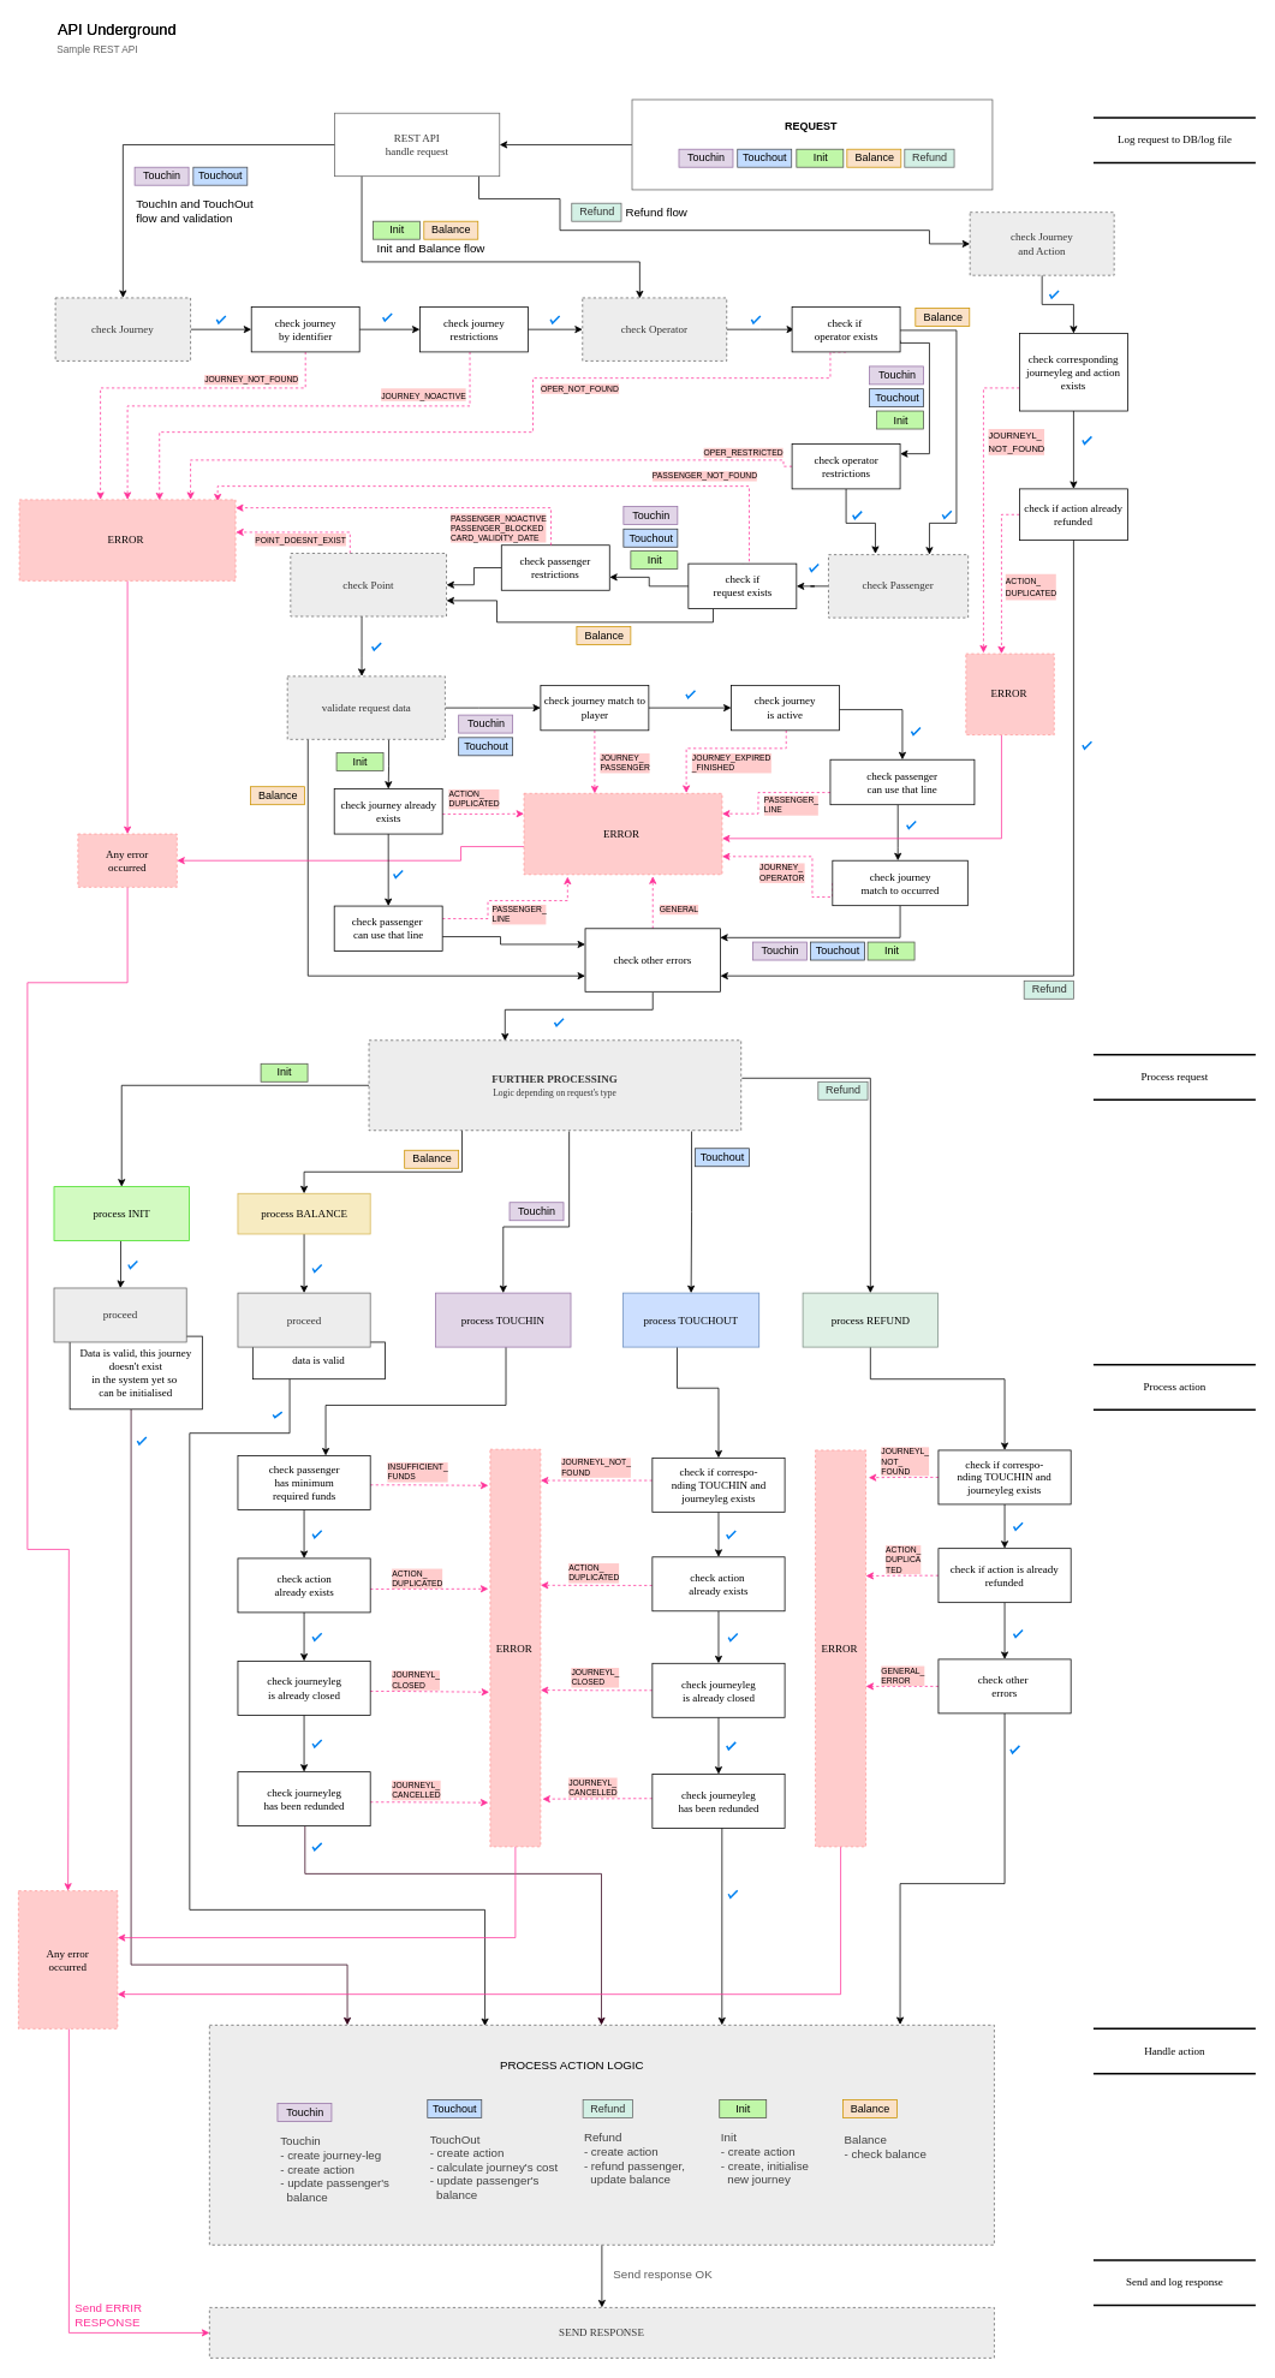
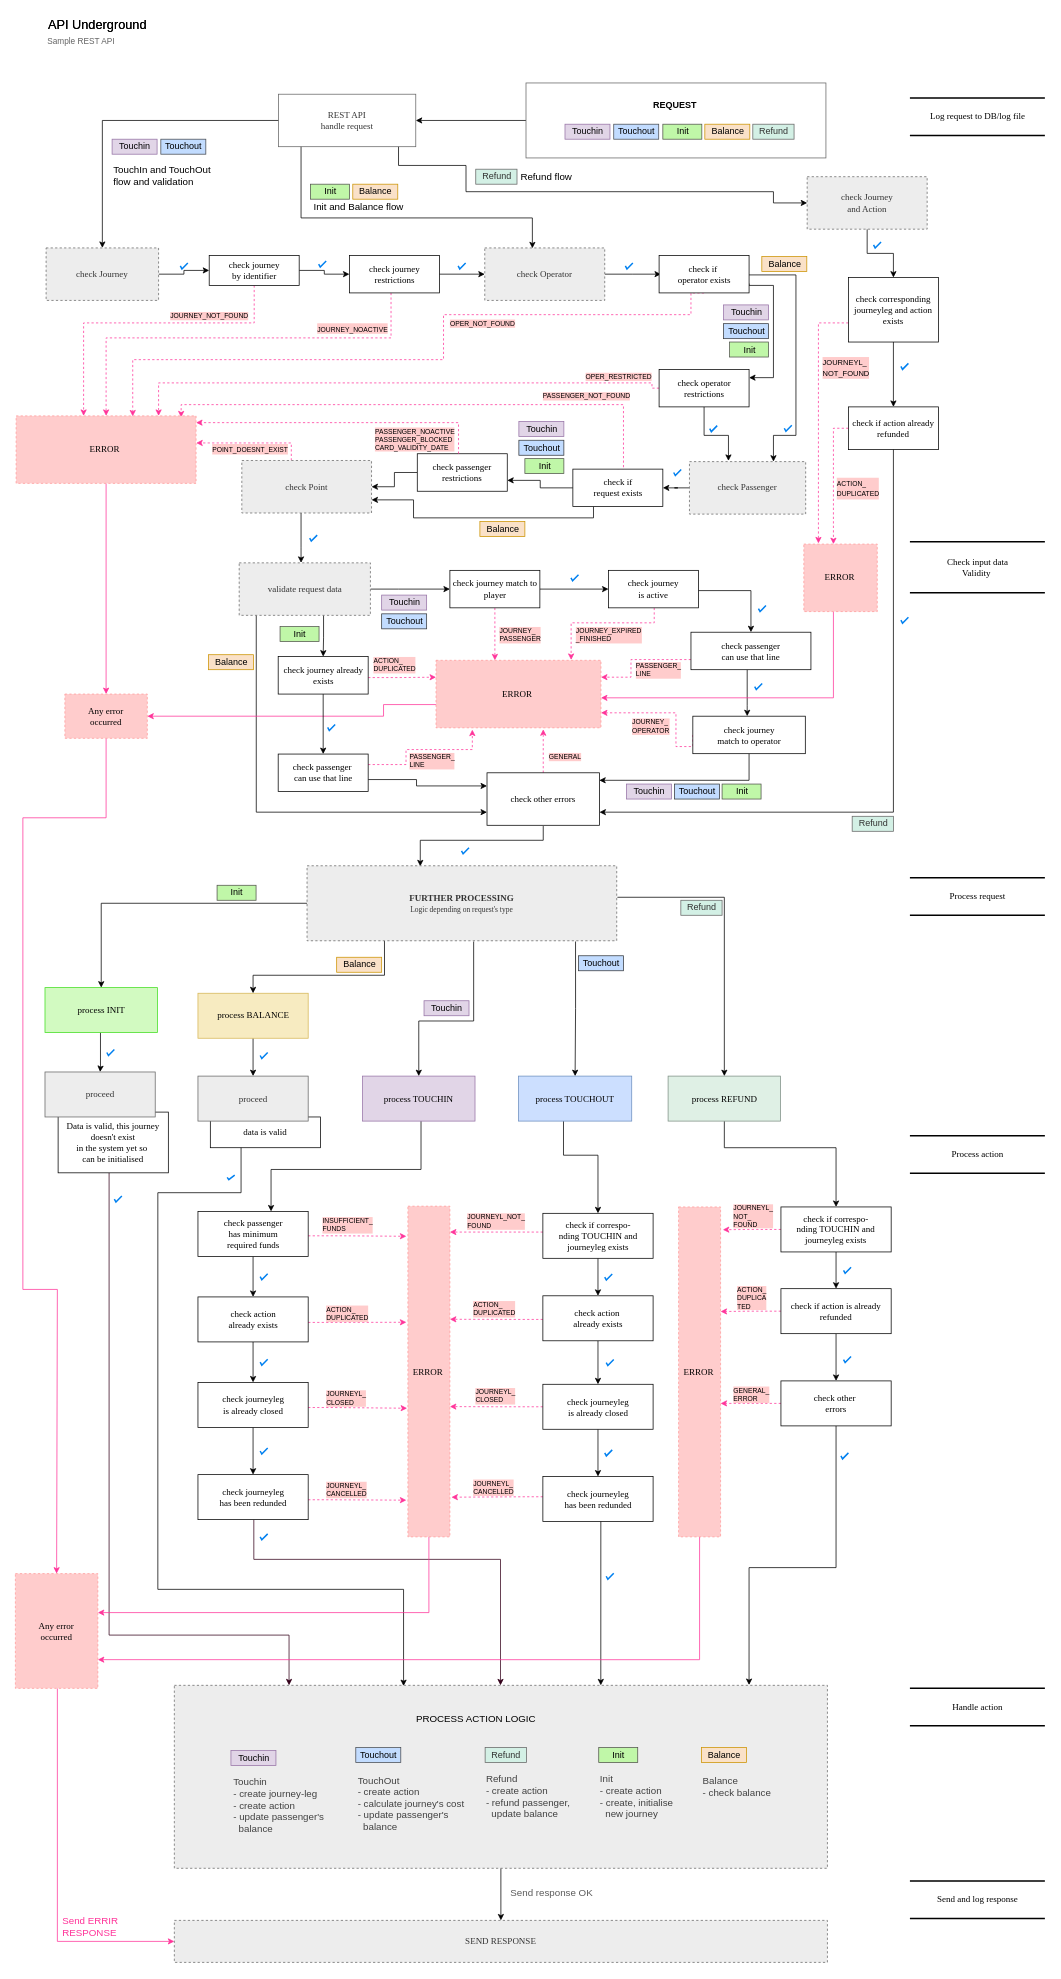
- <mxCell id="33" value="check journey&lt;br&gt;by identifier" style="whiteSpace=wrap;html=1;rounded=0;shadow=0;comic=0;labelBackgroundColor=none;strokeColor=#000000;strokeWidth=1;fillColor=#FFFFFF;fontFamily=Verdana;fontSize=12;fontColor=#000000;align=center;" parent="1" vertex="1"><mxGeometry x="278.5" y="340" width="120" height="50" as="geometry" /></mxCell>
+ <mxCell id="33" value="check journey&lt;br&gt;by identifier" style="whiteSpace=wrap;html=1;rounded=0;shadow=0;comic=0;labelBackgroundColor=none;strokeColor=#000000;strokeWidth=1;fillColor=#FFFFFF;fontFamily=Verdana;fontSize=12;fontColor=#000000;align=center;" parent="1" vertex="1"><mxGeometry x="278.5" y="340" width="120" height="40" as="geometry" /></mxCell>
+ <mxCell id="5" value="Check input data&lt;br&gt;Validity&amp;nbsp;" style="html=1;rounded=0;shadow=0;comic=0;labelBackgroundColor=none;strokeColor=#000000;strokeWidth=2;fillColor=#FFFFFF;fontFamily=Verdana;fontSize=12;fontColor=#000000;align=center;shape=mxgraph.ios7ui.horLines;" vertex="1" parent="1"><mxGeometry x="1213" y="722" width="180" height="68" as="geometry" /></mxCell>
- <mxCell id="55" value="check journey &lt;br&gt;match to occurred" style="whiteSpace=wrap;html=1;rounded=0;shadow=0;comic=0;labelBackgroundColor=none;strokeColor=#000000;strokeWidth=1;fillColor=#FFFFFF;fontFamily=Verdana;fontSize=12;fontColor=#000000;align=center;" parent="1" vertex="1"><mxGeometry x="923.5" y="954.5" width="150" height="50" as="geometry" /></mxCell>
+ <mxCell id="55" value="check journey &lt;br&gt;match to operator" style="whiteSpace=wrap;html=1;rounded=0;shadow=0;comic=0;labelBackgroundColor=none;strokeColor=#000000;strokeWidth=1;fillColor=#FFFFFF;fontFamily=Verdana;fontSize=12;fontColor=#000000;align=center;" parent="1" vertex="1"><mxGeometry x="923.5" y="954.5" width="150" height="50" as="geometry" /></mxCell>
- <mxCell id="85" value="process BALANCE" style="whiteSpace=wrap;html=1;rounded=0;shadow=0;comic=0;labelBackgroundColor=none;strokeColor=#d6b656;strokeWidth=1;fillColor=#F7EBC1;fontFamily=Verdana;fontSize=12;align=center;" parent="1" vertex="1"><mxGeometry x="263.5" y="1324" width="147" height="45" as="geometry" /></mxCell>
+ <mxCell id="85" value="process BALANCE" style="whiteSpace=wrap;html=1;rounded=0;shadow=0;comic=0;labelBackgroundColor=none;strokeColor=#d6b656;strokeWidth=1;fillColor=#F7EBC1;fontFamily=Verdana;fontSize=12;align=center;" parent="1" vertex="1"><mxGeometry x="263.5" y="1324" width="147" height="60" as="geometry" /></mxCell>
